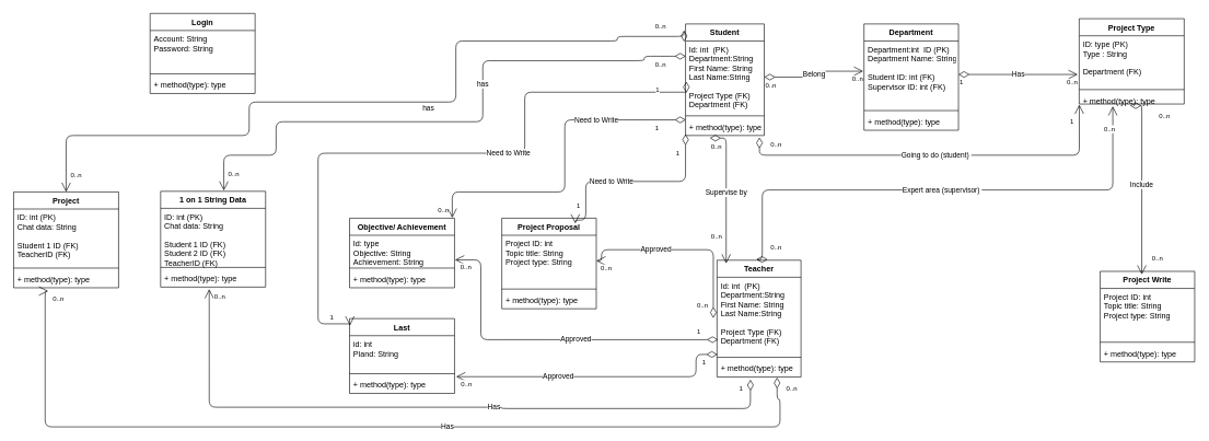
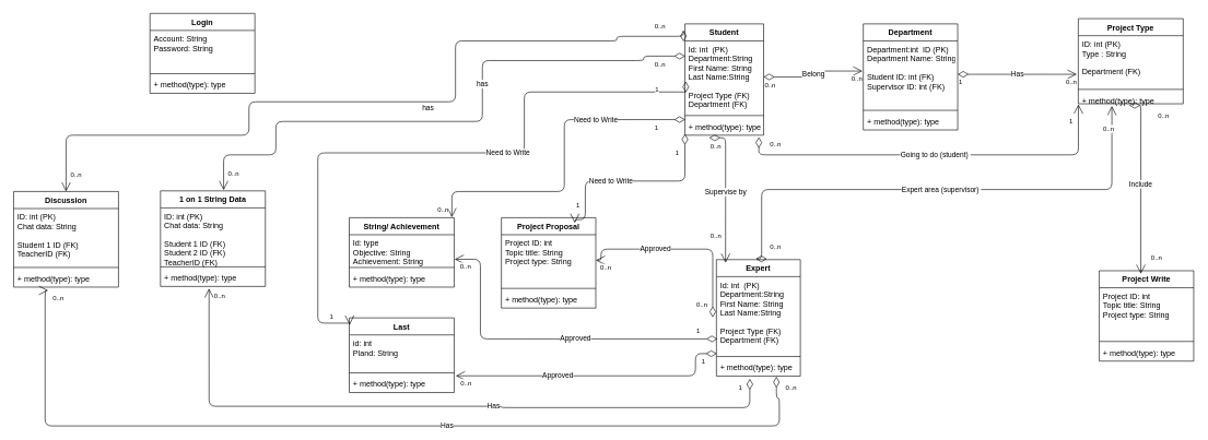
- <mxCell id="30" value="ID: type (PK)&#10;Type : String&#10;&#10;Department (FK)" style="text;strokeColor=none;fillColor=none;align=left;verticalAlign=top;spacingLeft=4;spacingRight=4;overflow=hidden;rotatable=0;points=[[0,0.5],[1,0.5]];portConstraint=eastwest;" vertex="1" parent="29"><mxGeometry y="26" width="160" height="78" as="geometry" /></mxCell>
+ <mxCell id="30" value="ID: int (PK)&#10;Type : String&#10;&#10;Department (FK)" style="text;strokeColor=none;fillColor=none;align=left;verticalAlign=top;spacingLeft=4;spacingRight=4;overflow=hidden;rotatable=0;points=[[0,0.5],[1,0.5]];portConstraint=eastwest;" vertex="1" parent="29"><mxGeometry y="26" width="160" height="78" as="geometry" /></mxCell>
- <mxCell id="84" value="Project" style="swimlane;fontStyle=1;align=center;verticalAlign=top;childLayout=stackLayout;horizontal=1;startSize=26;horizontalStack=0;resizeParent=1;resizeParentMax=0;resizeLast=0;collapsible=1;marginBottom=0;" vertex="1" parent="1"><mxGeometry x="20" y="292" width="160" height="146" as="geometry" /></mxCell>
+ <mxCell id="84" value="Discussion" style="swimlane;fontStyle=1;align=center;verticalAlign=top;childLayout=stackLayout;horizontal=1;startSize=26;horizontalStack=0;resizeParent=1;resizeParentMax=0;resizeLast=0;collapsible=1;marginBottom=0;" vertex="1" parent="1"><mxGeometry x="20" y="292" width="160" height="146" as="geometry" /></mxCell>
- <mxCell id="54" value="Objective/ Achievement" style="swimlane;fontStyle=1;align=center;verticalAlign=top;childLayout=stackLayout;horizontal=1;startSize=26;horizontalStack=0;resizeParent=1;resizeParentMax=0;resizeLast=0;collapsible=1;marginBottom=0;" vertex="1" parent="1"><mxGeometry x="532" y="332" width="160" height="106" as="geometry" /></mxCell>
+ <mxCell id="54" value="String/ Achievement" style="swimlane;fontStyle=1;align=center;verticalAlign=top;childLayout=stackLayout;horizontal=1;startSize=26;horizontalStack=0;resizeParent=1;resizeParentMax=0;resizeLast=0;collapsible=1;marginBottom=0;" vertex="1" parent="1"><mxGeometry x="532" y="332" width="160" height="106" as="geometry" /></mxCell>
- <mxCell id="6" value="Teacher&#10;" style="swimlane;fontStyle=1;align=center;verticalAlign=top;childLayout=stackLayout;horizontal=1;startSize=26;horizontalStack=0;resizeParent=1;resizeParentMax=0;resizeLast=0;collapsible=1;marginBottom=0;" vertex="1" parent="1"><mxGeometry x="1092" y="396" width="128" height="178" as="geometry" /></mxCell>
+ <mxCell id="6" value="Expert&#10;" style="swimlane;fontStyle=1;align=center;verticalAlign=top;childLayout=stackLayout;horizontal=1;startSize=26;horizontalStack=0;resizeParent=1;resizeParentMax=0;resizeLast=0;collapsible=1;marginBottom=0;" vertex="1" parent="1"><mxGeometry x="1092" y="396" width="128" height="178" as="geometry" /></mxCell>
